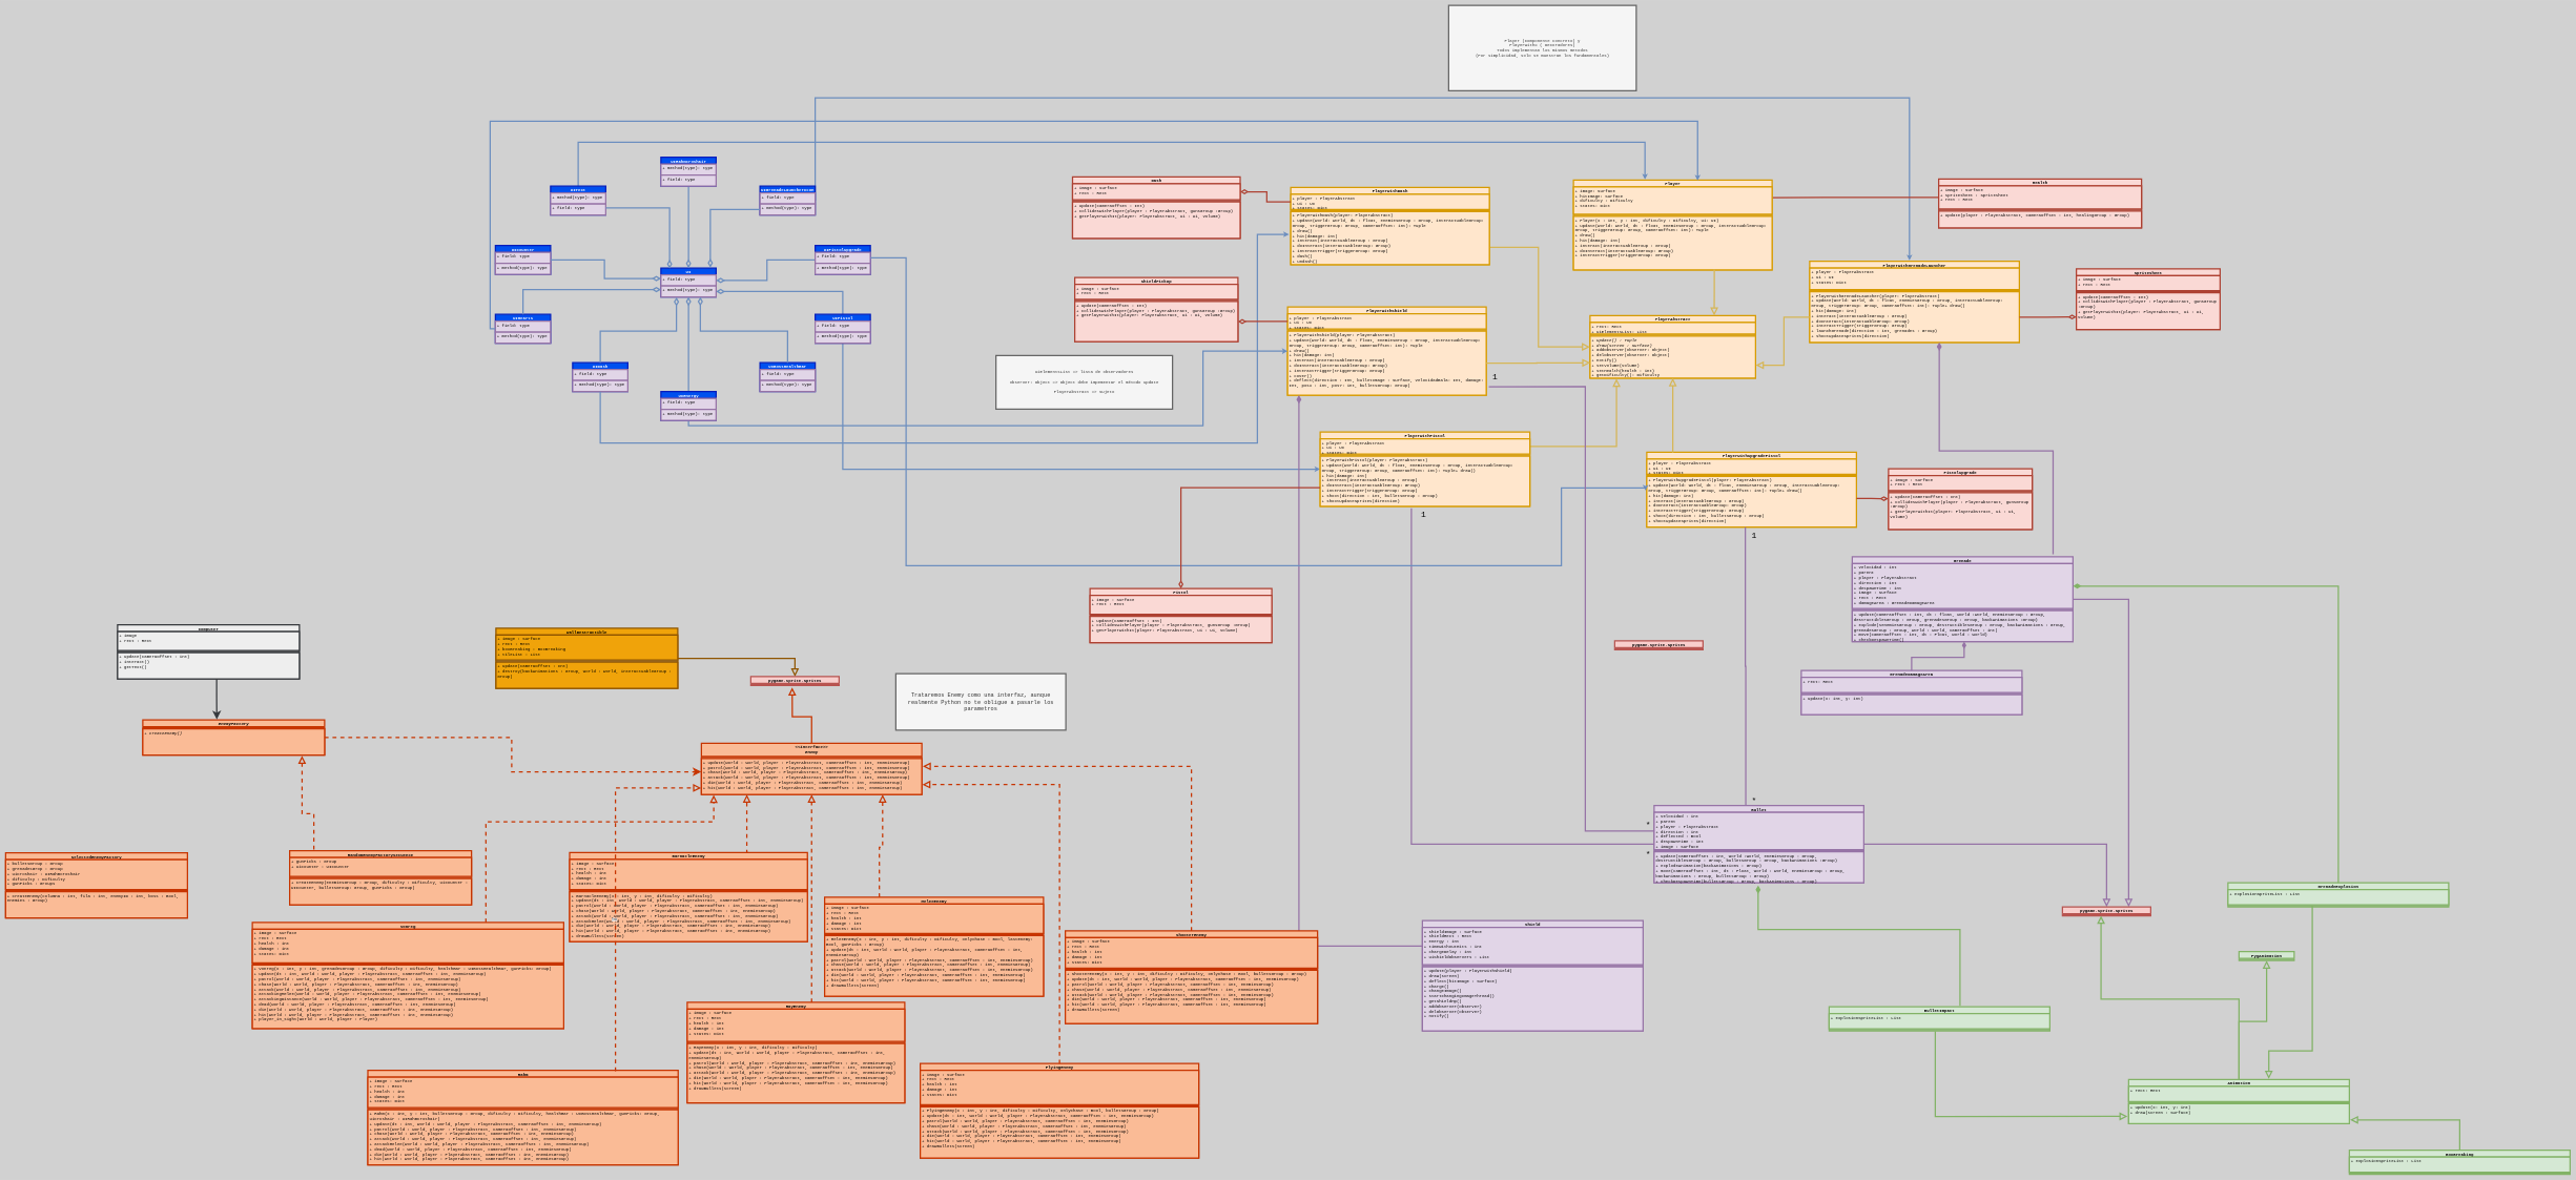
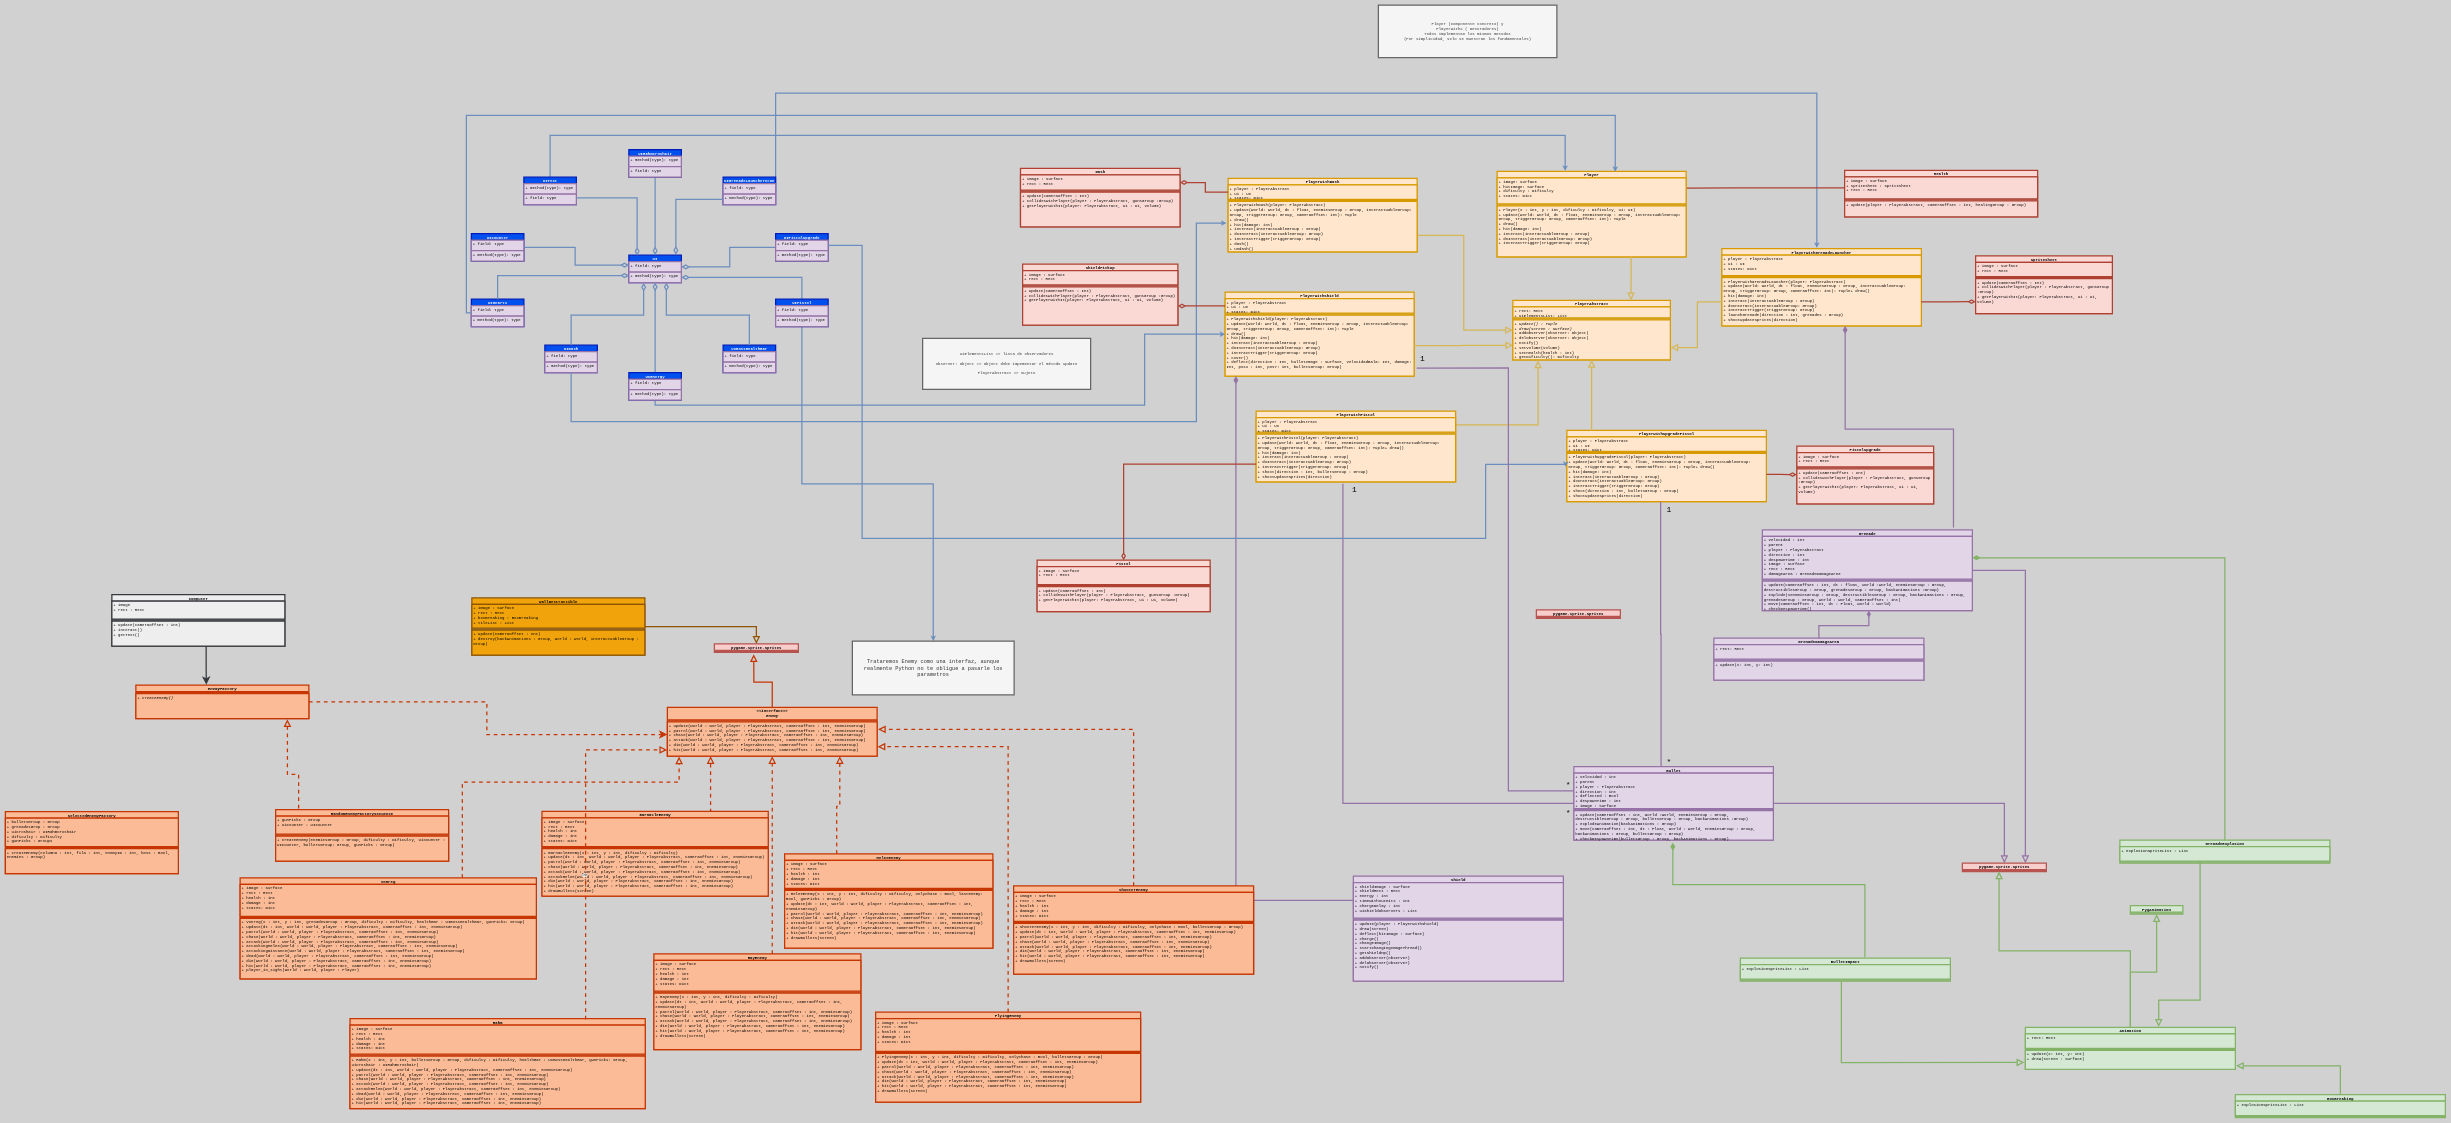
- <mxCell id="31" value="Player (Componente concreto) y&lt;div style=&quot;font-size: 16px;&quot;&gt;PlayerWithX ( Decoradores)&lt;/div&gt;&lt;div style=&quot;font-size: 16px;&quot;&gt;Todos implementan los mismos metodos&lt;/div&gt;&lt;div style=&quot;font-size: 16px;&quot;&gt;(Por simplicidad, solo se muestran los fundamentales)&lt;/div&gt;" style="shape=note;whiteSpace=wrap;html=1;backgroundOutline=1;darkOpacity=0.05;size=0;fillColor=#f5f5f5;strokeColor=#666666;strokeWidth=5;swimlaneLine=1;fontSize=16;fontFamily=Courier New;fontColor=#333333;" vertex="1" parent="1"><mxGeometry x="5512" y="20" width="714" height="325" as="geometry" /></mxCell>
+ <mxCell id="31" value="Player (Componente concreto) y&lt;div style=&quot;font-size: 16px;&quot;&gt;PlayerWithX ( Decoradores)&lt;/div&gt;&lt;div style=&quot;font-size: 16px;&quot;&gt;Todos implementan los mismos metodos&lt;/div&gt;&lt;div style=&quot;font-size: 16px;&quot;&gt;(Por simplicidad, solo se muestran los fundamentales)&lt;/div&gt;" style="shape=note;whiteSpace=wrap;html=1;backgroundOutline=1;darkOpacity=0.05;size=0;fillColor=#f5f5f5;strokeColor=#666666;strokeWidth=5;swimlaneLine=1;fontSize=16;fontFamily=Courier New;fontColor=#333333;" vertex="1" parent="1"><mxGeometry x="5512" y="20" width="714" height="210" as="geometry" /></mxCell>
- <mxCell id="27" value="uiElementsList =&amp;gt; lista de observadores&lt;div style=&quot;font-size: 16px;&quot;&gt;&lt;br style=&quot;font-size: 16px;&quot;&gt;&lt;div style=&quot;font-size: 16px;&quot;&gt;observer: Object =&amp;gt; Object debe impementar el método update&lt;/div&gt;&lt;/div&gt;&lt;div style=&quot;font-size: 16px;&quot;&gt;&lt;br style=&quot;font-size: 16px;&quot;&gt;&lt;/div&gt;&lt;div style=&quot;font-size: 16px;&quot;&gt;PlayerAbstract =&amp;gt; Sujeto&lt;/div&gt;" style="shape=note;whiteSpace=wrap;html=1;backgroundOutline=1;darkOpacity=0.05;size=0;fillColor=#f5f5f5;strokeColor=#666666;strokeWidth=5;swimlaneLine=1;fontSize=16;fontFamily=Courier New;fontColor=#333333;" vertex="1" parent="1"><mxGeometry x="3789" y="1353" width="672" height="204" as="geometry" /></mxCell>
+ <mxCell id="27" value="uiElementsList =&amp;gt; lista de observadores&lt;div style=&quot;font-size: 16px;&quot;&gt;&lt;br style=&quot;font-size: 16px;&quot;&gt;&lt;div style=&quot;font-size: 16px;&quot;&gt;observer: Object =&amp;gt; Object debe impementar el método update&lt;/div&gt;&lt;/div&gt;&lt;div style=&quot;font-size: 16px;&quot;&gt;&lt;br style=&quot;font-size: 16px;&quot;&gt;&lt;/div&gt;&lt;div style=&quot;font-size: 16px;&quot;&gt;PlayerAbstract =&amp;gt; Sujeto&lt;/div&gt;" style="shape=note;whiteSpace=wrap;html=1;backgroundOutline=1;darkOpacity=0.05;size=0;fillColor=#f5f5f5;strokeColor=#666666;strokeWidth=5;swimlaneLine=1;fontSize=16;fontFamily=Courier New;fontColor=#333333;" vertex="1" parent="1"><mxGeometry x="3689" y="1353" width="672" height="204" as="geometry" /></mxCell>
- <mxCell id="103" style="edgeStyle=orthogonalEdgeStyle;rounded=0;orthogonalLoop=1;jettySize=auto;html=1;exitX=0.5;exitY=1;exitDx=0;exitDy=0;entryX=0;entryY=0.5;entryDx=0;entryDy=0;strokeWidth=5;fillColor=#dae8fc;strokeColor=#6c8ebf;" edge="1" parent="1" source="104" target="141"><mxGeometry relative="1" as="geometry" /></mxCell>
+ <mxCell id="103" style="edgeStyle=orthogonalEdgeStyle;rounded=0;orthogonalLoop=1;jettySize=auto;html=1;exitX=0.5;exitY=1;exitDx=0;exitDy=0;strokeWidth=5;fillColor=#dae8fc;strokeColor=#6c8ebf;" edge="1" parent="1" source="104" target="249"><mxGeometry relative="1" as="geometry" /></mxCell>
